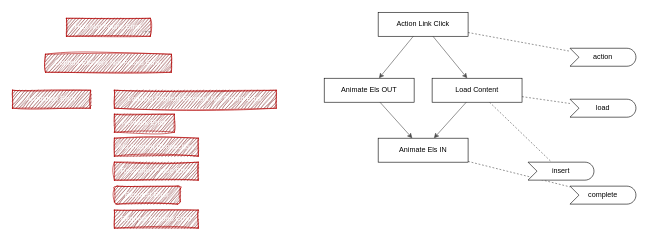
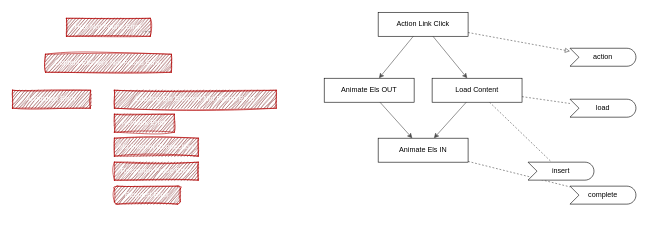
- <mxCell id="4" style="html=1;strokeColor=#4D4D4D;strokeWidth=1;dashed=1;startArrow=none;startFill=0;endArrow=none;endFill=0;" edge="1" parent="1" source="5" target="6"><mxGeometry relative="1" as="geometry" /></mxCell>
+ <mxCell id="4" style="html=1;strokeColor=#4D4D4D;strokeWidth=1;dashed=1;startArrow=none;startFill=0;endArrow=block;endFill=0;" edge="1" parent="1" source="5" target="6"><mxGeometry relative="1" as="geometry" /></mxCell>
- <mxCell id="21" value="Loading Content Element Not Found Error" style="rounded=0;whiteSpace=wrap;html=1;fillColor=#660000;strokeColor=#B20000;fontColor=#ffffff;align=center;fontStyle=0;gradientColor=none;glass=0;sketch=1;curveFitting=1;jiggle=2;" vertex="1" parent="1"><mxGeometry x="190" y="150" width="270" height="30" as="geometry" /></mxCell>
+ <mxCell id="21" value="Loading Els Element Not Found Error" style="rounded=0;whiteSpace=wrap;html=1;fillColor=#660000;strokeColor=#B20000;fontColor=#ffffff;align=center;fontStyle=0;gradientColor=none;glass=0;sketch=1;curveFitting=1;jiggle=2;" vertex="1" parent="1"><mxGeometry x="190" y="150" width="270" height="30" as="geometry" /></mxCell>
- <mxCell id="26" value="Request Aborted Error" style="rounded=0;whiteSpace=wrap;html=1;fillColor=#660000;strokeColor=#B20000;fontColor=#ffffff;align=center;fontStyle=0;gradientColor=none;glass=0;sketch=1;curveFitting=1;jiggle=2;" vertex="1" parent="1"><mxGeometry x="190" y="350" width="140" height="30" as="geometry" /></mxCell>
